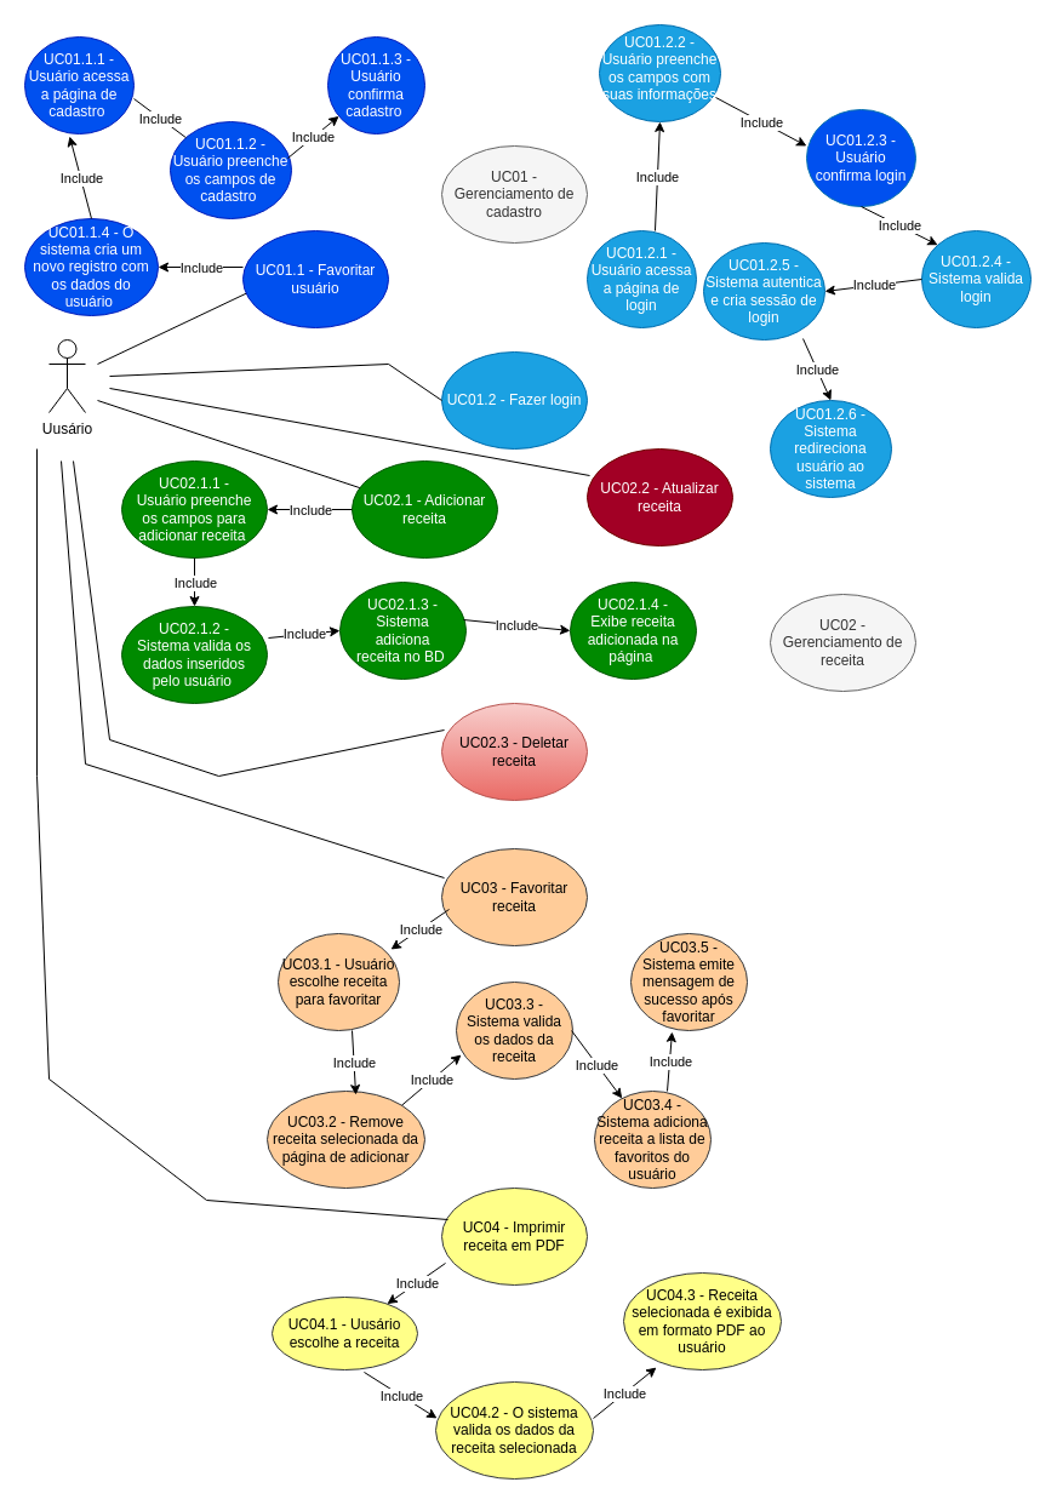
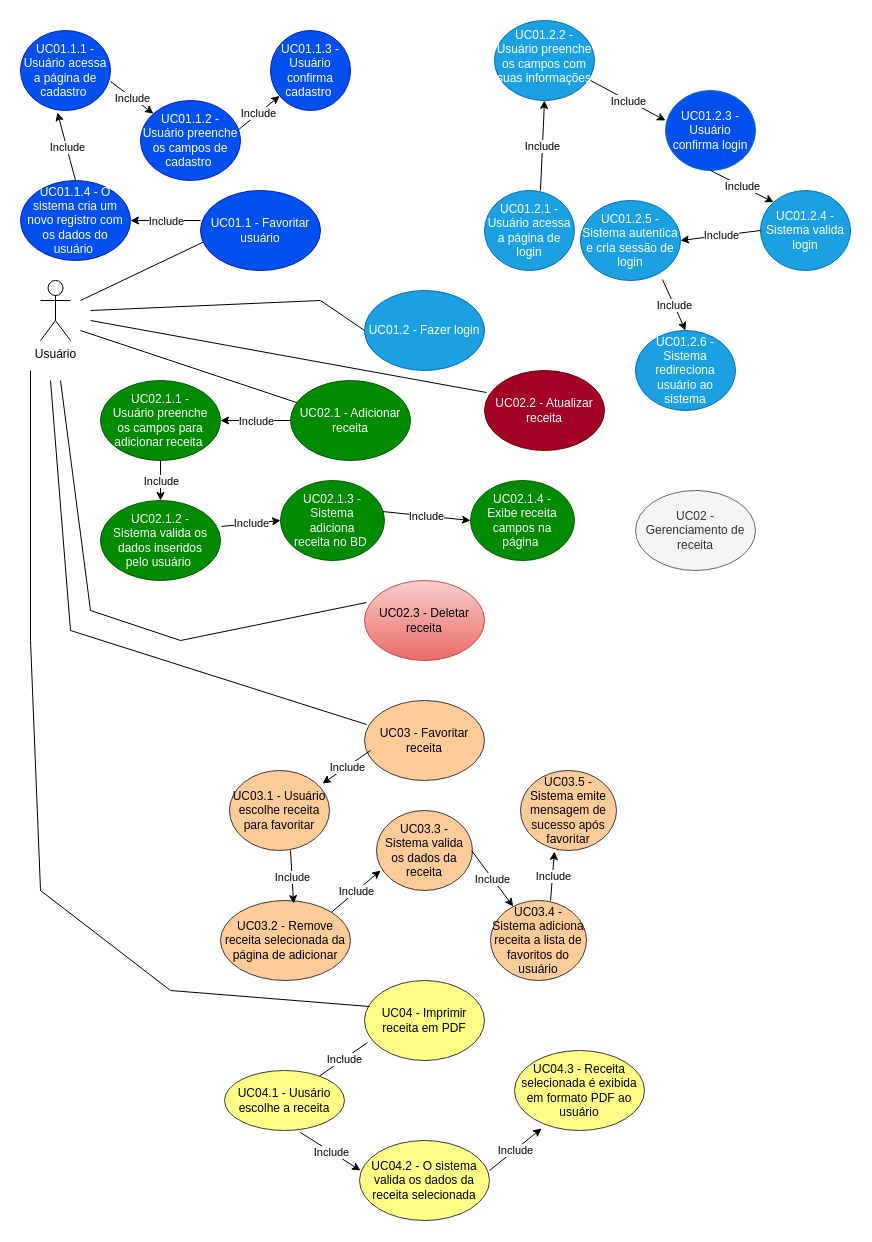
- <mxCell id="69" value="" style="endArrow=none;html=1;rounded=0;exitX=1;exitY=0.638;exitDx=0;exitDy=0;exitPerimeter=0;" edge="1" parent="1" source="19" target="20"><mxGeometry relative="1" as="geometry"><mxPoint x="195" y="60" as="sourcePoint" /><mxPoint x="125" y="60" as="targetPoint" /></mxGeometry></mxCell>
+ <mxCell id="69" value="" style="endArrow=classic;html=1;rounded=0;exitX=1;exitY=0.638;exitDx=0;exitDy=0;exitPerimeter=0;" edge="1" parent="1" source="19" target="20"><mxGeometry relative="1" as="geometry"><mxPoint x="195" y="60" as="sourcePoint" /><mxPoint x="125" y="60" as="targetPoint" /></mxGeometry></mxCell>
- <mxCell id="4" value="UC01 - Gerenciamento de cadastro" style="ellipse;whiteSpace=wrap;html=1;fillColor=#f5f5f5;fontColor=#333333;strokeColor=#666666;" vertex="1" parent="1"><mxGeometry x="364" y="120" width="120" height="80" as="geometry" /></mxCell>
- <mxCell id="2" value="Uusário" style="shape=umlActor;verticalLabelPosition=bottom;verticalAlign=top;html=1;outlineConnect=0;" vertex="1" parent="1"><mxGeometry x="40" y="280" width="30" height="60" as="geometry" /></mxCell>
+ <mxCell id="2" value="Usuário" style="shape=umlActor;verticalLabelPosition=bottom;verticalAlign=top;html=1;outlineConnect=0;" vertex="1" parent="1"><mxGeometry x="40" y="280" width="30" height="60" as="geometry" /></mxCell>
- <mxCell id="32" value="UC02.1.4 - Exibe receita adicionada na página&amp;nbsp;" style="ellipse;whiteSpace=wrap;html=1;spacing=11;fillColor=#008a00;fontColor=#ffffff;strokeColor=#005700;" vertex="1" parent="1"><mxGeometry x="470" y="480" width="104" height="80" as="geometry" /></mxCell>
+ <mxCell id="32" value="UC02.1.4 - Exibe receita campos na página&amp;nbsp;" style="ellipse;whiteSpace=wrap;html=1;spacing=11;fillColor=#008a00;fontColor=#ffffff;strokeColor=#005700;" vertex="1" parent="1"><mxGeometry x="470" y="480" width="104" height="80" as="geometry" /></mxCell>
- <mxCell id="41" value="" style="endArrow=classic;html=1;rounded=0;exitX=0.025;exitY=0.775;exitDx=0;exitDy=0;exitPerimeter=0;" edge="1" parent="1" source="7" target="38"><mxGeometry relative="1" as="geometry"><mxPoint x="364" y="1080" as="sourcePoint" /><mxPoint x="464" y="1080" as="targetPoint" /></mxGeometry></mxCell>
+ <mxCell id="41" value="" style="endArrow=none;html=1;rounded=0;exitX=0.025;exitY=0.775;exitDx=0;exitDy=0;exitPerimeter=0;" edge="1" parent="1" source="7" target="38"><mxGeometry relative="1" as="geometry"><mxPoint x="364" y="1080" as="sourcePoint" /><mxPoint x="464" y="1080" as="targetPoint" /></mxGeometry></mxCell>
